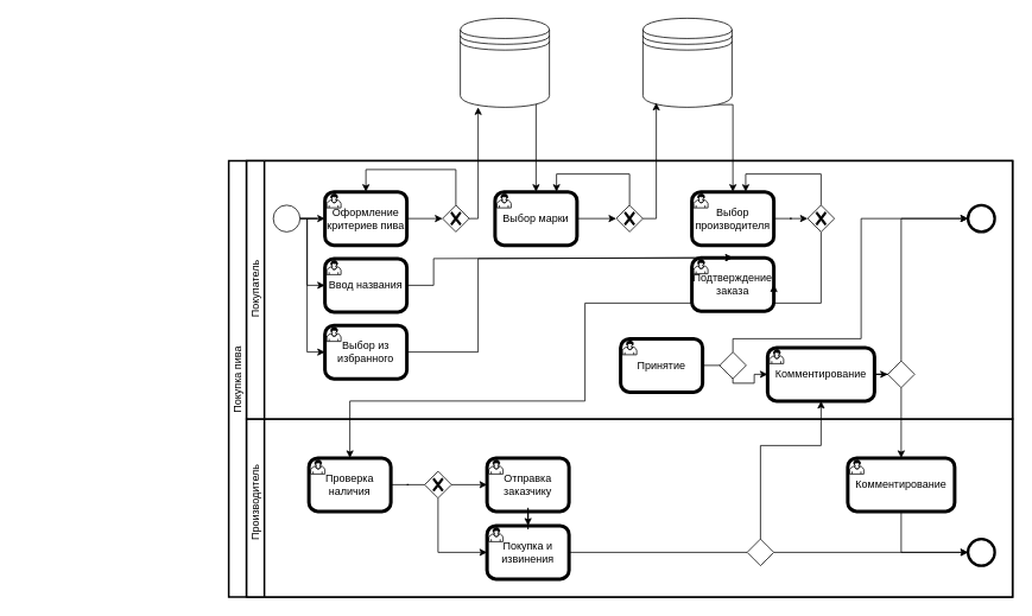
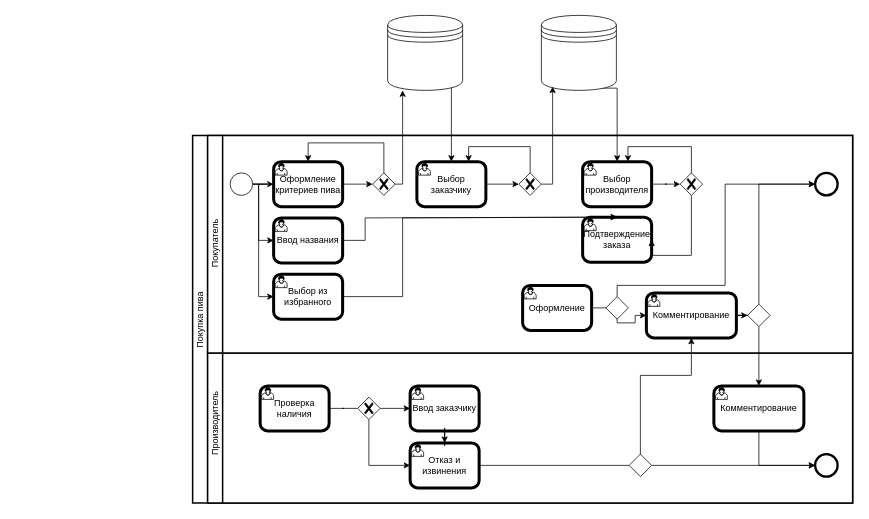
- <mxCell id="27" value="Выбор марки" style="points=[[0.25,0,0],[0.5,0,0],[0.75,0,0],[1,0.25,0],[1,0.5,0],[1,0.75,0],[0.75,1,0],[0.5,1,0],[0.25,1,0],[0,0.75,0],[0,0.5,0],[0,0.25,0]];shape=mxgraph.bpmn.task;whiteSpace=wrap;rectStyle=rounded;size=10;html=1;bpmnShapeType=call;taskMarker=user;" vertex="1" parent="19"><mxGeometry x="279" y="35" width="92" height="60" as="geometry" /></mxCell>
+ <mxCell id="27" value="Выбор заказчику" style="points=[[0.25,0,0],[0.5,0,0],[0.75,0,0],[1,0.25,0],[1,0.5,0],[1,0.75,0],[0.75,1,0],[0.5,1,0],[0.25,1,0],[0,0.75,0],[0,0.5,0],[0,0.25,0]];shape=mxgraph.bpmn.task;whiteSpace=wrap;rectStyle=rounded;size=10;html=1;bpmnShapeType=call;taskMarker=user;" vertex="1" parent="19"><mxGeometry x="279" y="35" width="92" height="60" as="geometry" /></mxCell>
- <mxCell id="53" style="edgeStyle=orthogonalEdgeStyle;rounded=0;orthogonalLoop=1;jettySize=auto;html=1;" edge="1" parent="2" source="30" target="7"><mxGeometry relative="1" as="geometry"><Array as="points"><mxPoint x="400" y="160" /><mxPoint x="400" y="270" /><mxPoint x="136" y="270" /></Array></mxGeometry></mxCell>
- <mxCell id="41" value="Принятие" style="points=[[0.25,0,0],[0.5,0,0],[0.75,0,0],[1,0.25,0],[1,0.5,0],[1,0.75,0],[0.75,1,0],[0.5,1,0],[0.25,1,0],[0,0.75,0],[0,0.5,0],[0,0.25,0]];shape=mxgraph.bpmn.task;whiteSpace=wrap;rectStyle=rounded;size=10;html=1;bpmnShapeType=call;taskMarker=user;" vertex="1" parent="19"><mxGeometry x="420" y="200" width="92" height="60" as="geometry" /></mxCell>
+ <mxCell id="41" value="Оформление" style="points=[[0.25,0,0],[0.5,0,0],[0.75,0,0],[1,0.25,0],[1,0.5,0],[1,0.75,0],[0.75,1,0],[0.5,1,0],[0.25,1,0],[0,0.75,0],[0,0.5,0],[0,0.25,0]];shape=mxgraph.bpmn.task;whiteSpace=wrap;rectStyle=rounded;size=10;html=1;bpmnShapeType=call;taskMarker=user;" vertex="1" parent="19"><mxGeometry x="420" y="200" width="92" height="60" as="geometry" /></mxCell>
- <mxCell id="8" value="Отправка заказчику" style="points=[[0.25,0,0],[0.5,0,0],[0.75,0,0],[1,0.25,0],[1,0.5,0],[1,0.75,0],[0.75,1,0],[0.5,1,0],[0.25,1,0],[0,0.75,0],[0,0.5,0],[0,0.25,0]];shape=mxgraph.bpmn.task;whiteSpace=wrap;rectStyle=rounded;size=10;html=1;bpmnShapeType=call;taskMarker=user;" vertex="1" parent="4"><mxGeometry x="270" y="44" width="92" height="60" as="geometry" /></mxCell>
+ <mxCell id="8" value="Ввод заказчику" style="points=[[0.25,0,0],[0.5,0,0],[0.75,0,0],[1,0.25,0],[1,0.5,0],[1,0.75,0],[0.75,1,0],[0.5,1,0],[0.25,1,0],[0,0.75,0],[0,0.5,0],[0,0.25,0]];shape=mxgraph.bpmn.task;whiteSpace=wrap;rectStyle=rounded;size=10;html=1;bpmnShapeType=call;taskMarker=user;" vertex="1" parent="4"><mxGeometry x="270" y="44" width="92" height="60" as="geometry" /></mxCell>
- <mxCell id="13" value="Покупка и извинения" style="points=[[0.25,0,0],[0.5,0,0],[0.75,0,0],[1,0.25,0],[1,0.5,0],[1,0.75,0],[0.75,1,0],[0.5,1,0],[0.25,1,0],[0,0.75,0],[0,0.5,0],[0,0.25,0]];shape=mxgraph.bpmn.task;whiteSpace=wrap;rectStyle=rounded;size=10;html=1;bpmnShapeType=call;taskMarker=user;" vertex="1" parent="4"><mxGeometry x="270" y="120" width="92" height="60" as="geometry" /></mxCell>
+ <mxCell id="13" value="Отказ и извинения" style="points=[[0.25,0,0],[0.5,0,0],[0.75,0,0],[1,0.25,0],[1,0.5,0],[1,0.75,0],[0.75,1,0],[0.5,1,0],[0.25,1,0],[0,0.75,0],[0,0.5,0],[0,0.25,0]];shape=mxgraph.bpmn.task;whiteSpace=wrap;rectStyle=rounded;size=10;html=1;bpmnShapeType=call;taskMarker=user;" vertex="1" parent="4"><mxGeometry x="270" y="120" width="92" height="60" as="geometry" /></mxCell>
